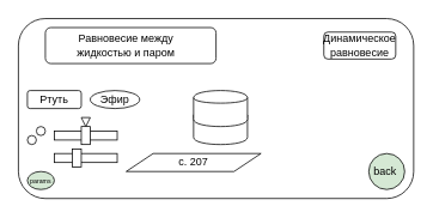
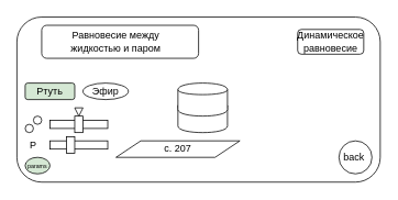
- <mxCell id="20" value="Ртуть" style="rounded=1;whiteSpace=wrap;html=1;strokeColor=#000000;fillColor=#FFFFFF;" vertex="1" parent="1"><mxGeometry x="30" y="100" width="60" height="20" as="geometry" /></mxCell>
+ <mxCell id="20" value="Ртуть" style="rounded=1;whiteSpace=wrap;html=1;strokeColor=#000000;fillColor=#d5e8d4;" vertex="1" parent="1"><mxGeometry x="30" y="100" width="60" height="20" as="geometry" /></mxCell>
+ <mxCell id="14" value="P" style="text;html=1;strokeColor=none;fillColor=none;align=center;verticalAlign=middle;whiteSpace=wrap;rounded=0;" vertex="1" parent="1"><mxGeometry x="20" y="165" width="40" height="20" as="geometry" /></mxCell>
- <mxCell id="9" value="back&amp;nbsp;" style="ellipse;whiteSpace=wrap;html=1;fillColor=#d5e8d4;" vertex="1" parent="1"><mxGeometry x="410" y="170" width="40" height="40" as="geometry" /></mxCell>
+ <mxCell id="9" value="back&amp;nbsp;" style="ellipse;whiteSpace=wrap;html=1;" vertex="1" parent="1"><mxGeometry x="410" y="170" width="40" height="40" as="geometry" /></mxCell>
